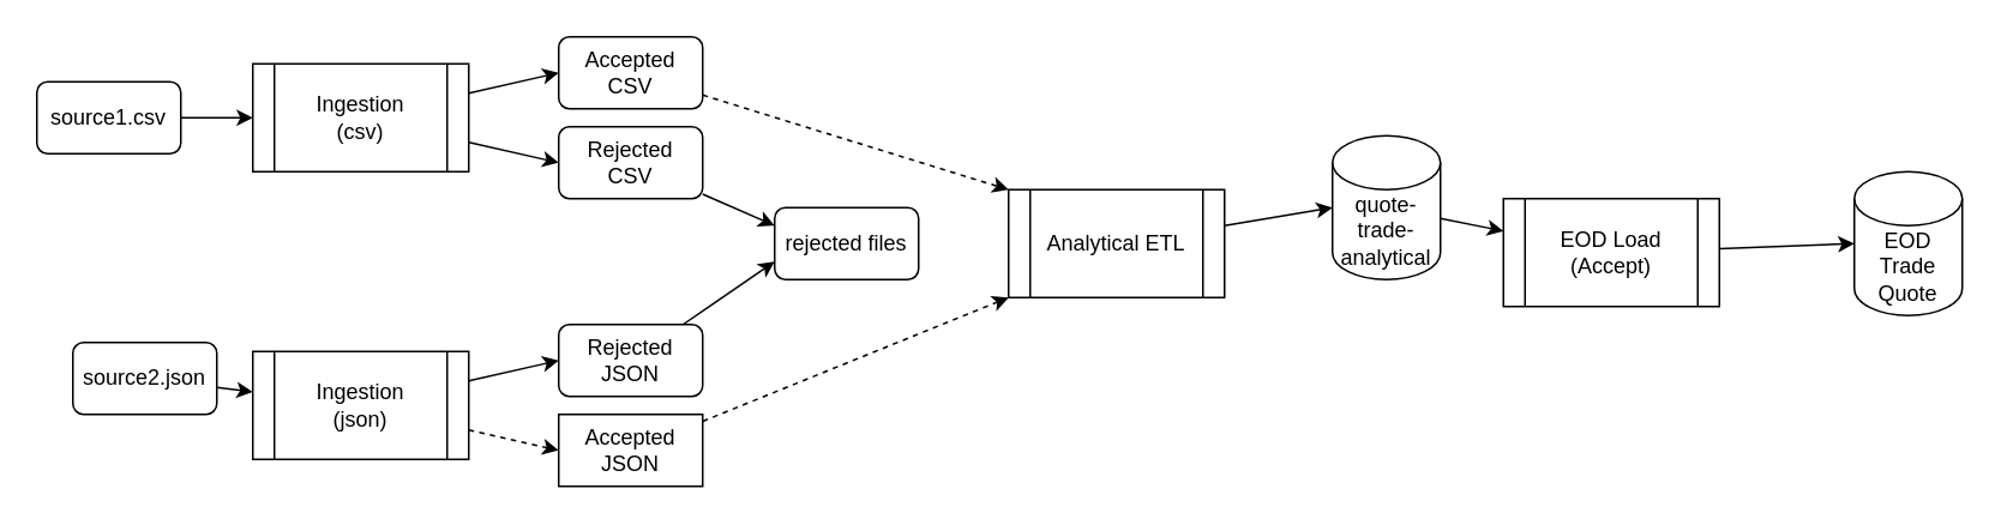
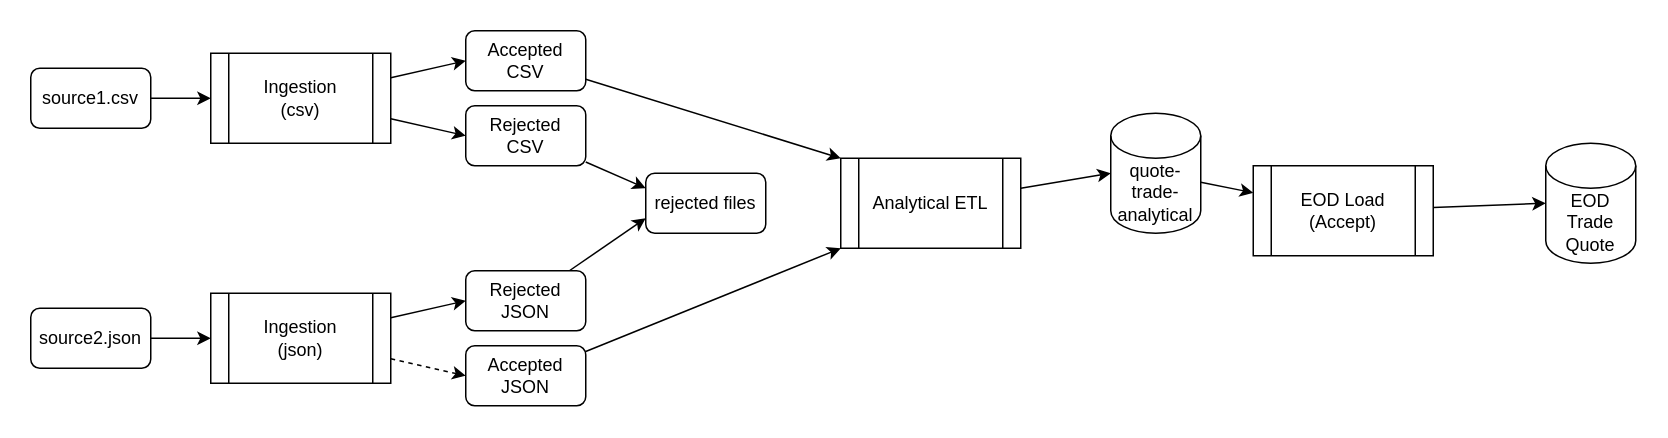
- <mxCell id="17" style="edgeStyle=none;html=1;entryX=0;entryY=0;entryDx=0;entryDy=0;dashed=1;" edge="1" parent="1" source="18" target="3"><mxGeometry relative="1" as="geometry" /></mxCell>
+ <mxCell id="17" style="edgeStyle=none;html=1;entryX=0;entryY=0;entryDx=0;entryDy=0;" edge="1" parent="1" source="18" target="3"><mxGeometry relative="1" as="geometry" /></mxCell>
- <mxCell id="21" style="edgeStyle=none;html=1;entryX=0;entryY=1;entryDx=0;entryDy=0;dashed=1;" edge="1" parent="1" source="22" target="3"><mxGeometry relative="1" as="geometry" /></mxCell>
+ <mxCell id="21" style="edgeStyle=none;html=1;entryX=0;entryY=1;entryDx=0;entryDy=0;" edge="1" parent="1" source="22" target="3"><mxGeometry relative="1" as="geometry" /></mxCell>
- <mxCell id="16" value="source2.json" style="rounded=1;whiteSpace=wrap;html=1;" vertex="1" parent="1"><mxGeometry x="40" y="190" width="80" height="40" as="geometry" /></mxCell>
+ <mxCell id="16" value="source2.json" style="rounded=1;whiteSpace=wrap;html=1;" vertex="1" parent="1"><mxGeometry x="20" y="205" width="80" height="40" as="geometry" /></mxCell>
- <mxCell id="22" value="Accepted&lt;br&gt;JSON" style="whiteSpace=wrap;html=1;rounded=0;" vertex="1" parent="1"><mxGeometry x="310" y="230" width="80" height="40" as="geometry" /></mxCell>
+ <mxCell id="22" value="Accepted&lt;br&gt;JSON" style="rounded=1;whiteSpace=wrap;html=1;" vertex="1" parent="1"><mxGeometry x="310" y="230" width="80" height="40" as="geometry" /></mxCell>
